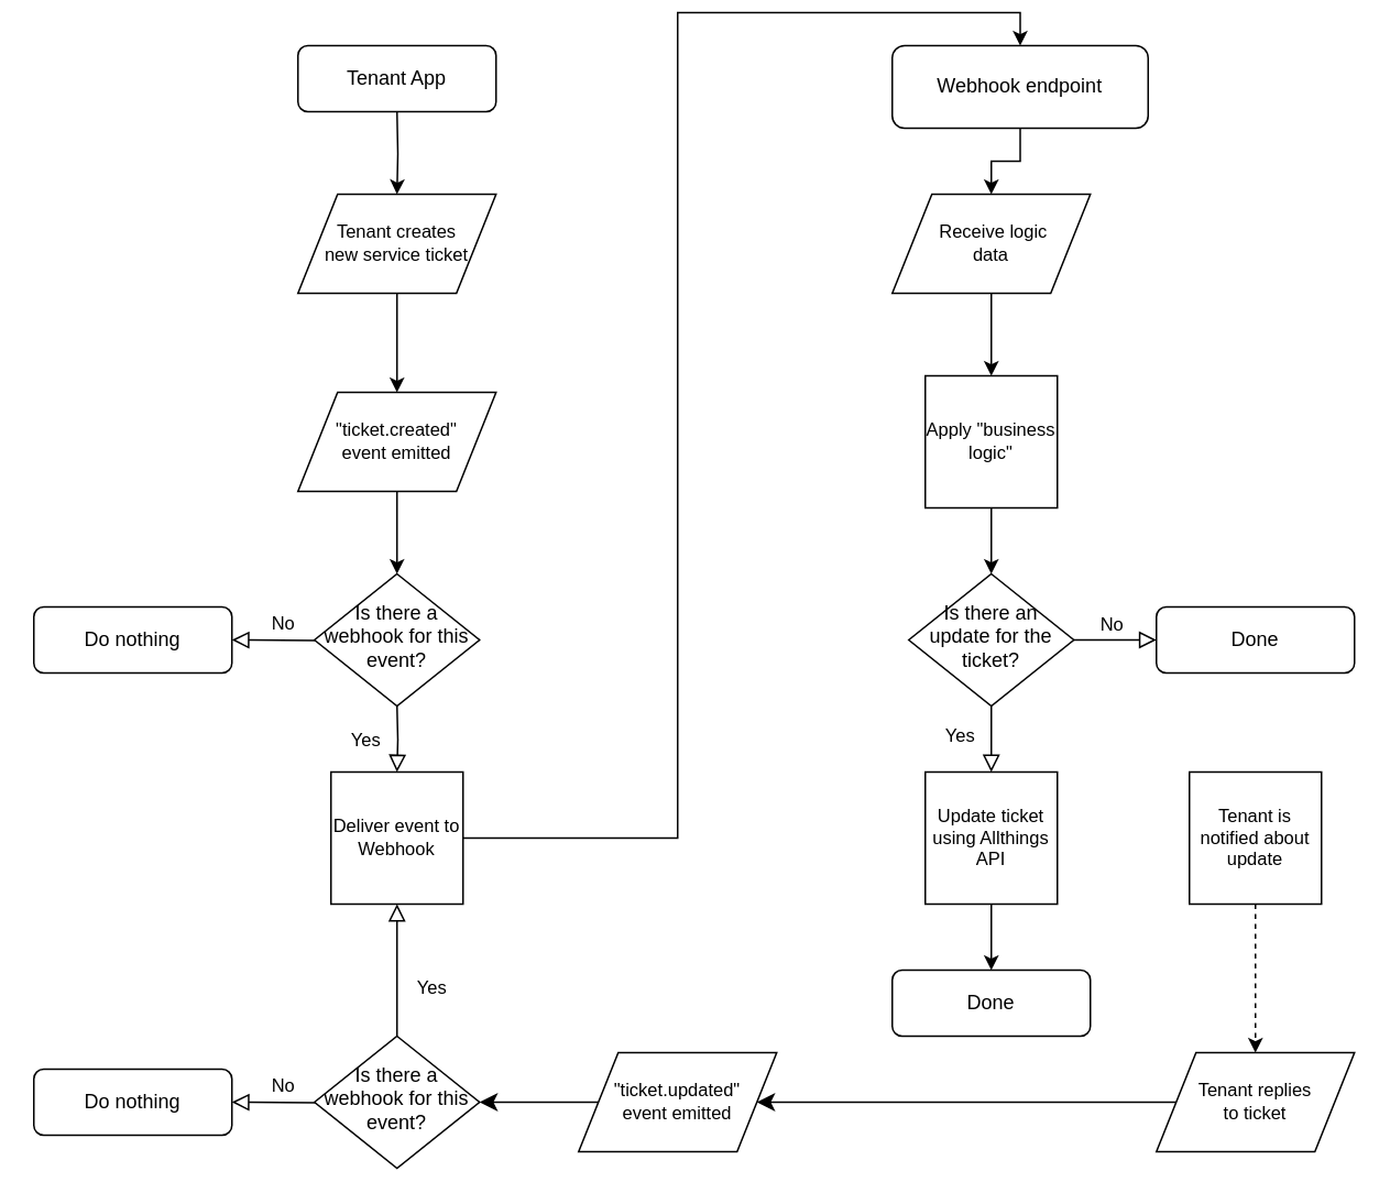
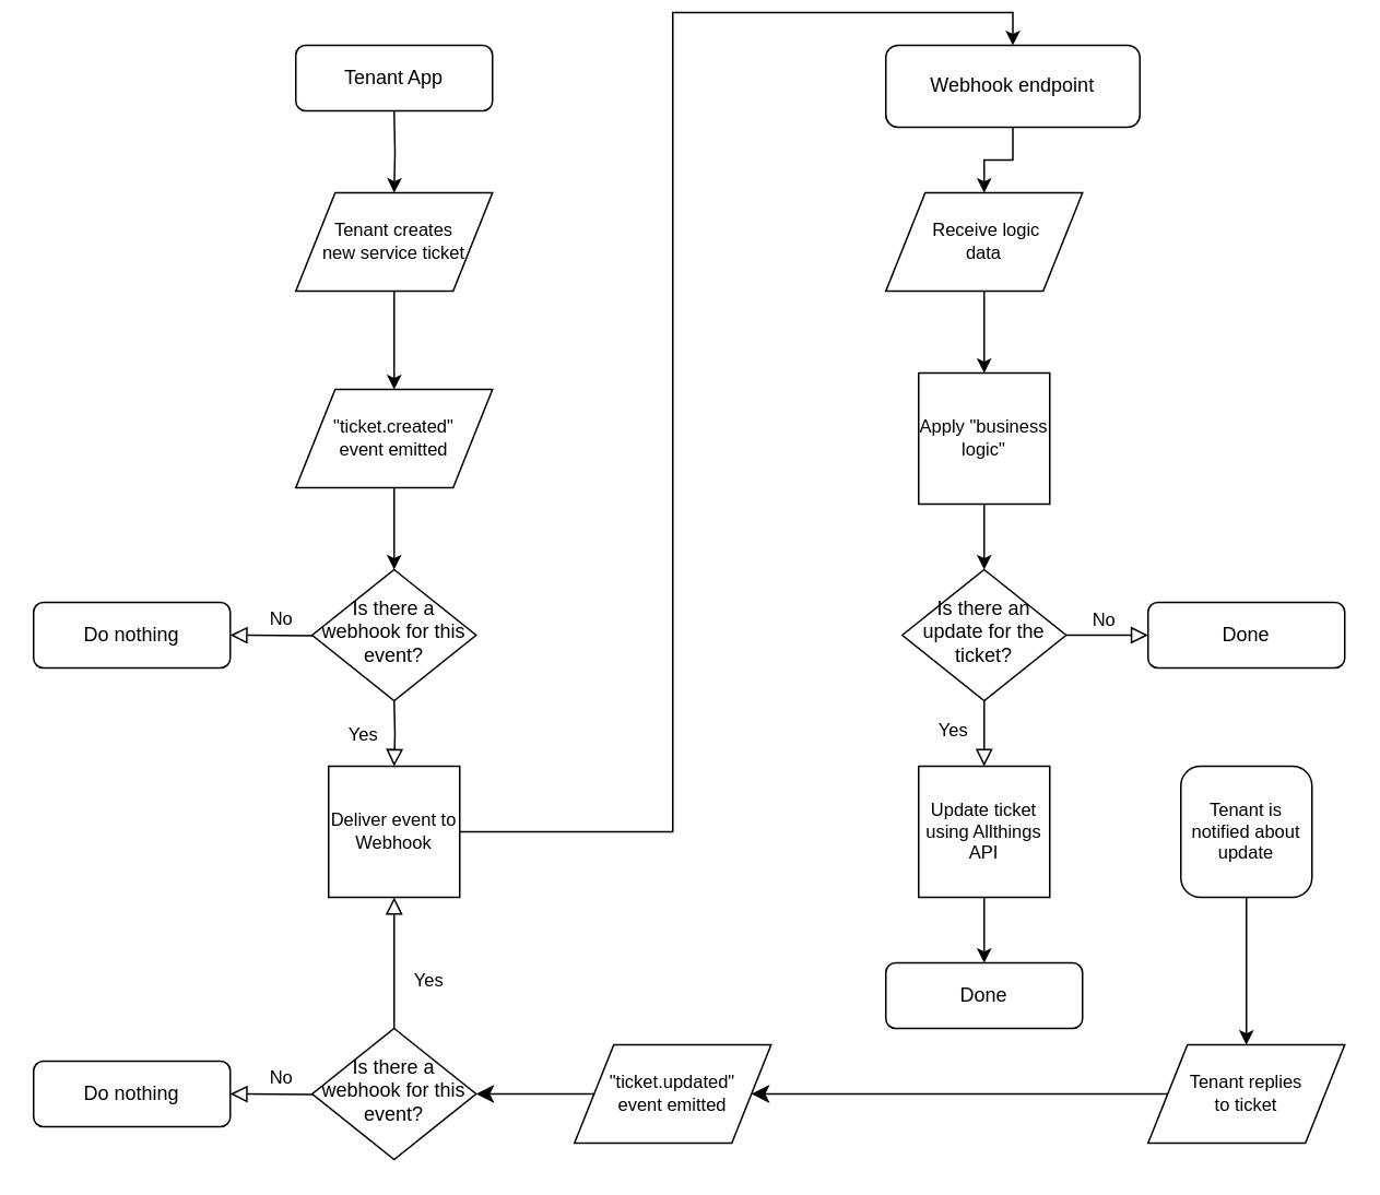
- <mxCell id="26" value="Tenant is notified about update" style="whiteSpace=wrap;html=1;aspect=fixed;fontSize=11;" vertex="1" parent="1"><mxGeometry x="720" y="460" width="80" height="80" as="geometry" /></mxCell>
+ <mxCell id="26" value="Tenant is notified about update" style="whiteSpace=wrap;html=1;aspect=fixed;fontSize=11;rounded=1;" vertex="1" parent="1"><mxGeometry x="720" y="460" width="80" height="80" as="geometry" /></mxCell>
- <mxCell id="25" value="" style="edgeStyle=orthogonalEdgeStyle;rounded=0;orthogonalLoop=1;jettySize=auto;html=1;endArrow=classic;endFill=1;entryX=0.5;entryY=0;entryDx=0;entryDy=0;dashed=1;" edge="1" parent="1" source="26" target="39"><mxGeometry relative="1" as="geometry"><mxPoint x="760" y="620" as="targetPoint" /></mxGeometry></mxCell>
+ <mxCell id="25" value="" style="edgeStyle=orthogonalEdgeStyle;rounded=0;orthogonalLoop=1;jettySize=auto;html=1;endArrow=classic;endFill=1;entryX=0.5;entryY=0;entryDx=0;entryDy=0;" edge="1" parent="1" source="26" target="39"><mxGeometry relative="1" as="geometry"><mxPoint x="760" y="620" as="targetPoint" /></mxGeometry></mxCell>
